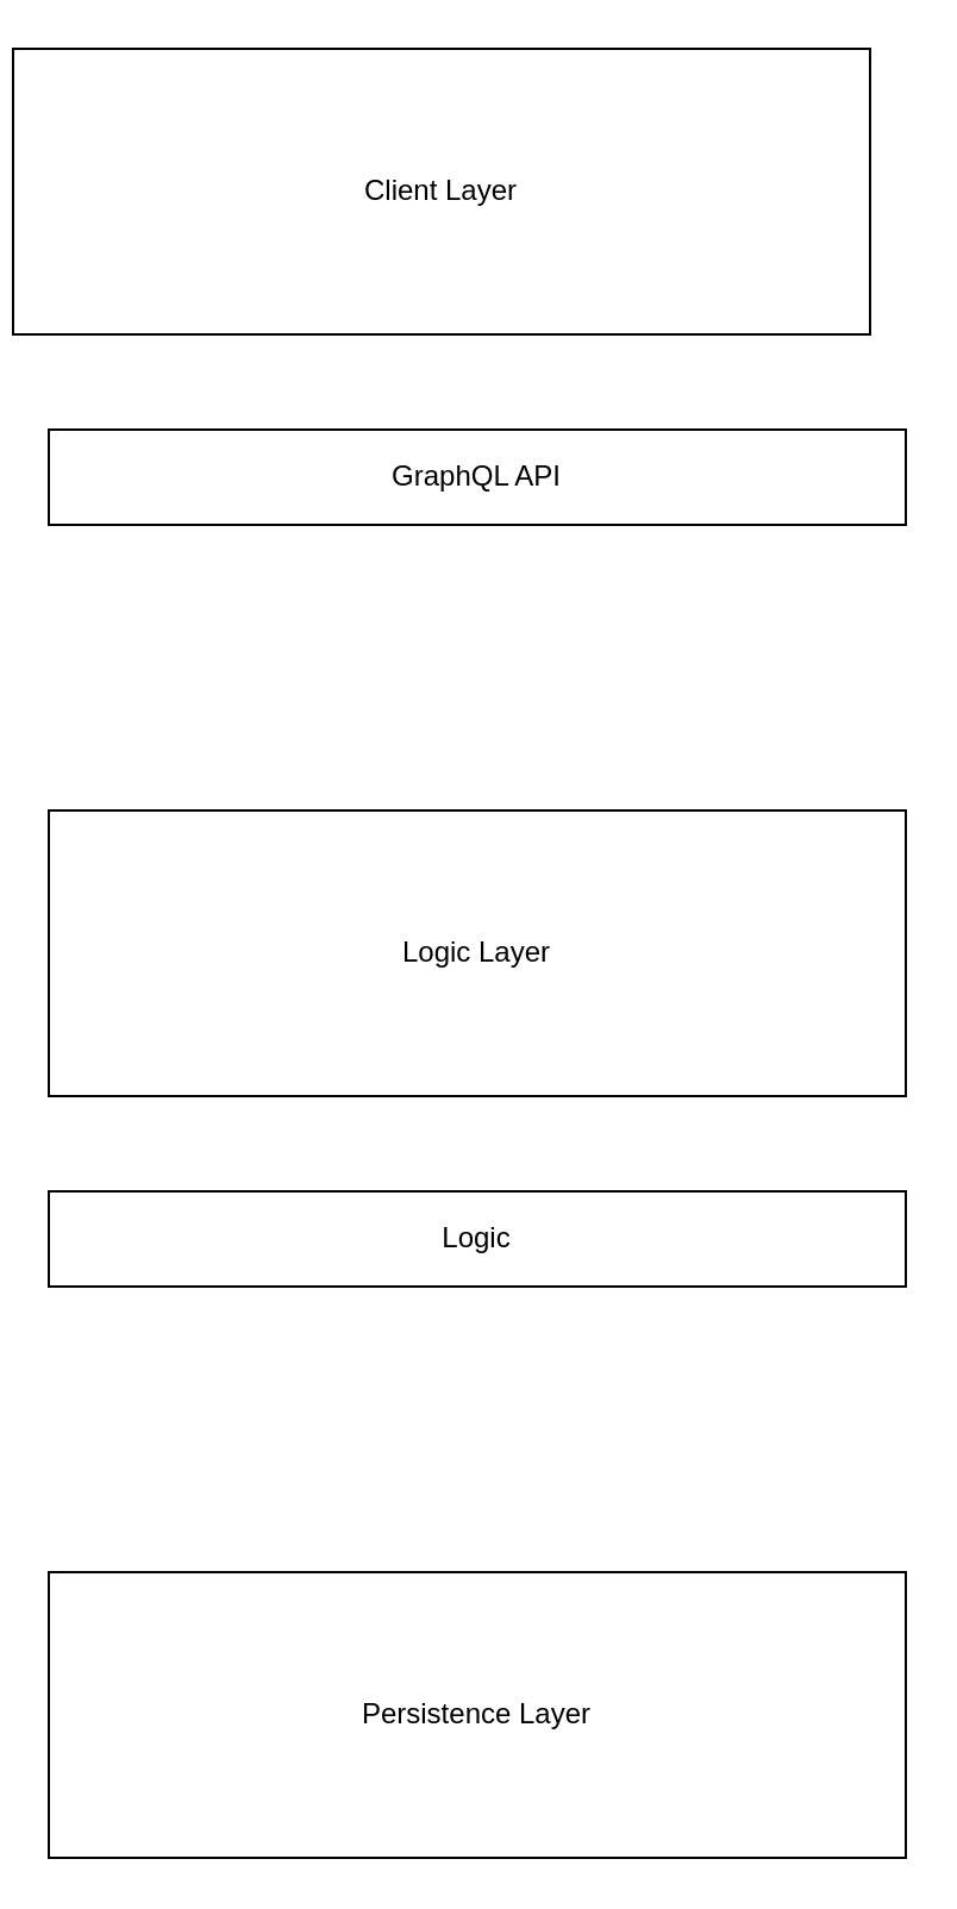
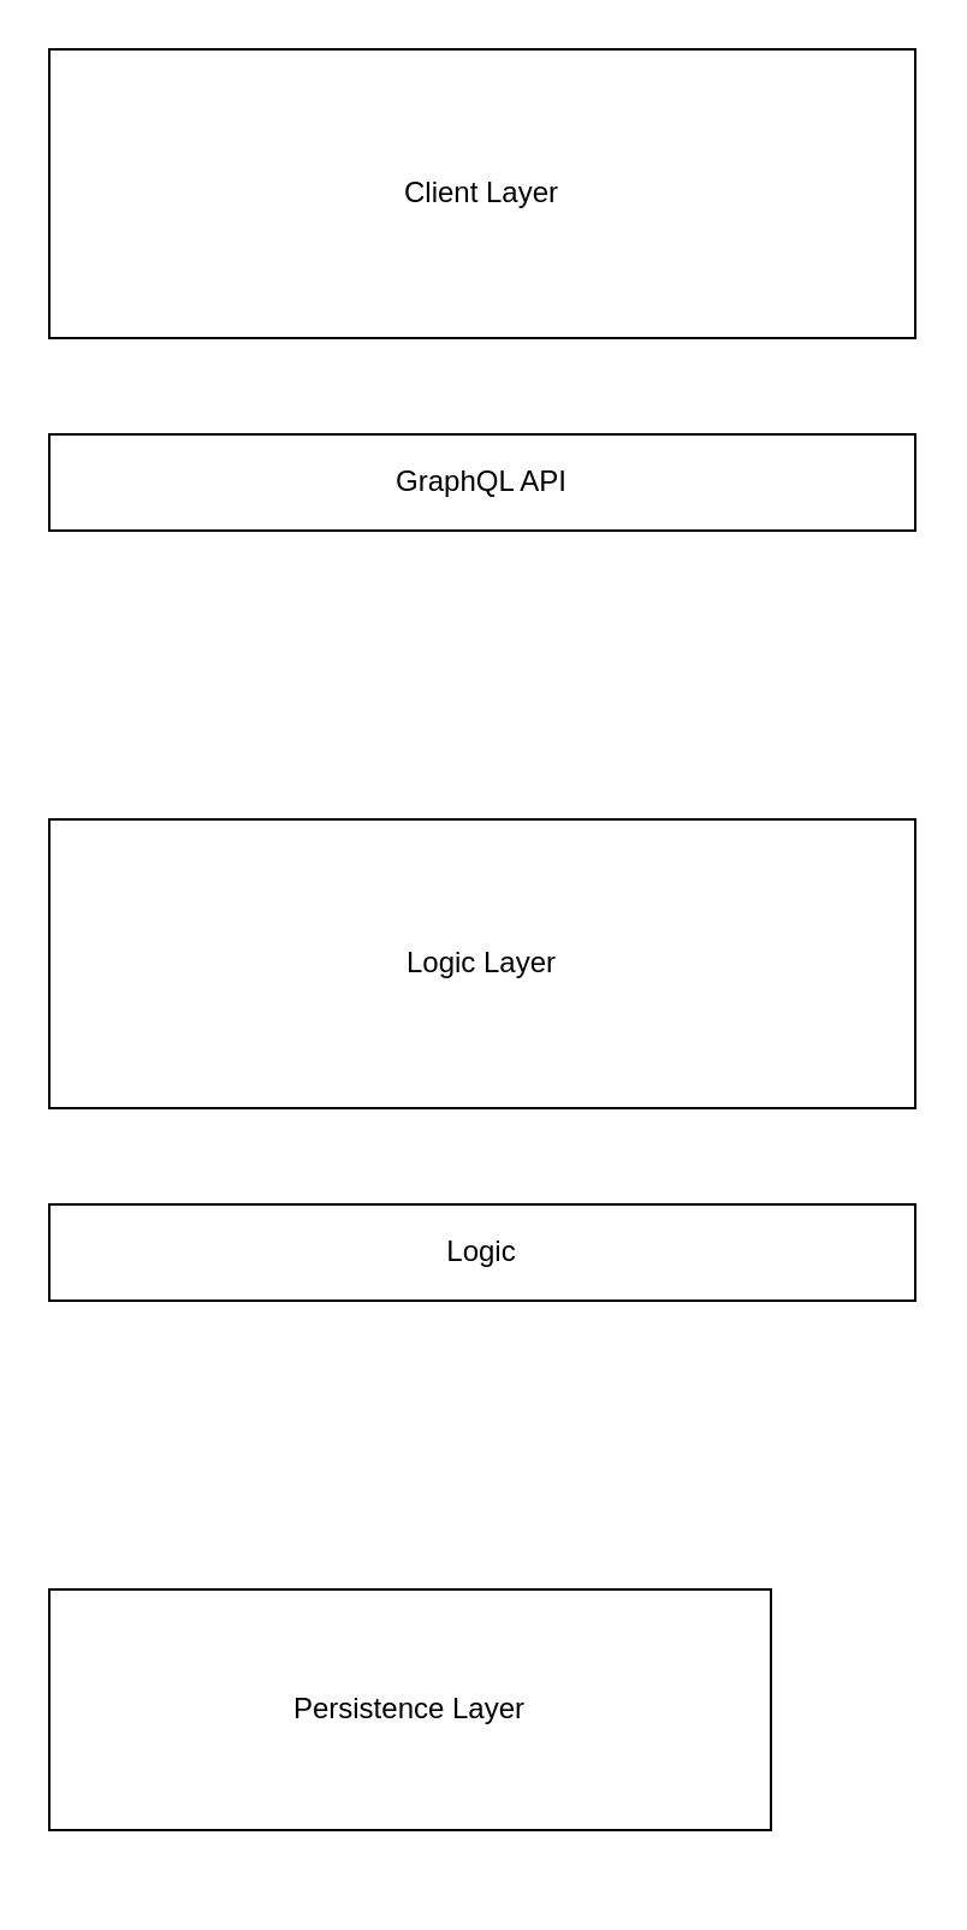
- <mxCell id="4" value="Client Layer" style="rounded=0;whiteSpace=wrap;html=1;" vertex="1" parent="1"><mxGeometry x="5" y="20" width="360" height="120" as="geometry" /></mxCell>
+ <mxCell id="4" value="Client Layer" style="rounded=0;whiteSpace=wrap;html=1;" vertex="1" parent="1"><mxGeometry x="20" y="20" width="360" height="120" as="geometry" /></mxCell>
- <mxCell id="2" value="Persistence Layer" style="rounded=0;whiteSpace=wrap;html=1;" vertex="1" parent="1"><mxGeometry x="20" y="660" width="360" height="120" as="geometry" /></mxCell>
+ <mxCell id="2" value="Persistence Layer" style="rounded=0;whiteSpace=wrap;html=1;" vertex="1" parent="1"><mxGeometry x="20" y="660" width="300" height="100" as="geometry" /></mxCell>
